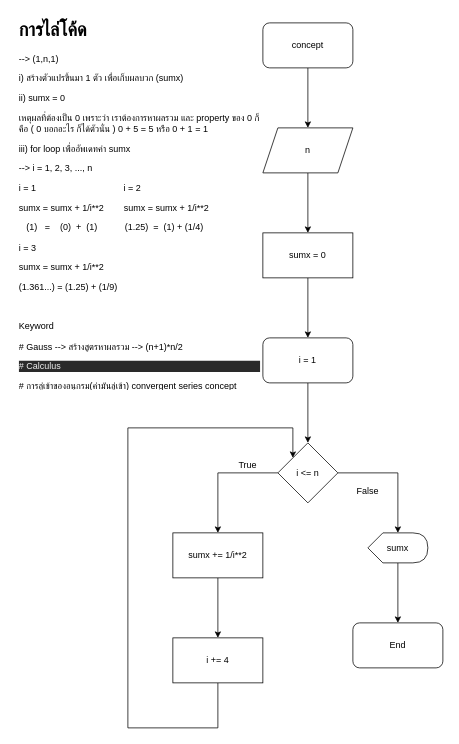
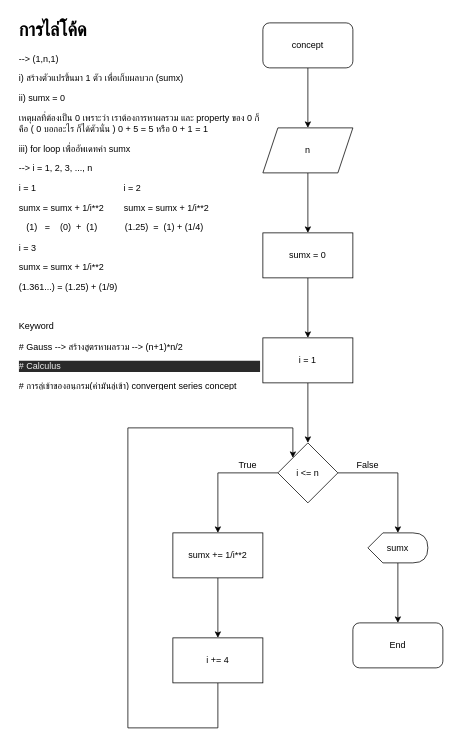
- <mxCell id="10" value="i = 1" style="whiteSpace=wrap;html=1;rounded=1;" parent="1" vertex="1"><mxGeometry x="350" y="450" width="120" height="60" as="geometry" /></mxCell>
+ <mxCell id="10" value="i = 1" style="rounded=0;whiteSpace=wrap;html=1;" parent="1" vertex="1"><mxGeometry x="350" y="450" width="120" height="60" as="geometry" /></mxCell>
- <mxCell id="22" value="False" style="text;html=1;strokeColor=none;fillColor=none;align=center;verticalAlign=middle;whiteSpace=wrap;rounded=0;" parent="1" vertex="1"><mxGeometry x="470" y="645" width="40" height="20" as="geometry" /></mxCell>
+ <mxCell id="22" value="False" style="text;html=1;strokeColor=none;fillColor=none;align=center;verticalAlign=middle;whiteSpace=wrap;rounded=0;" parent="1" vertex="1"><mxGeometry x="470" y="610" width="40" height="20" as="geometry" /></mxCell>
